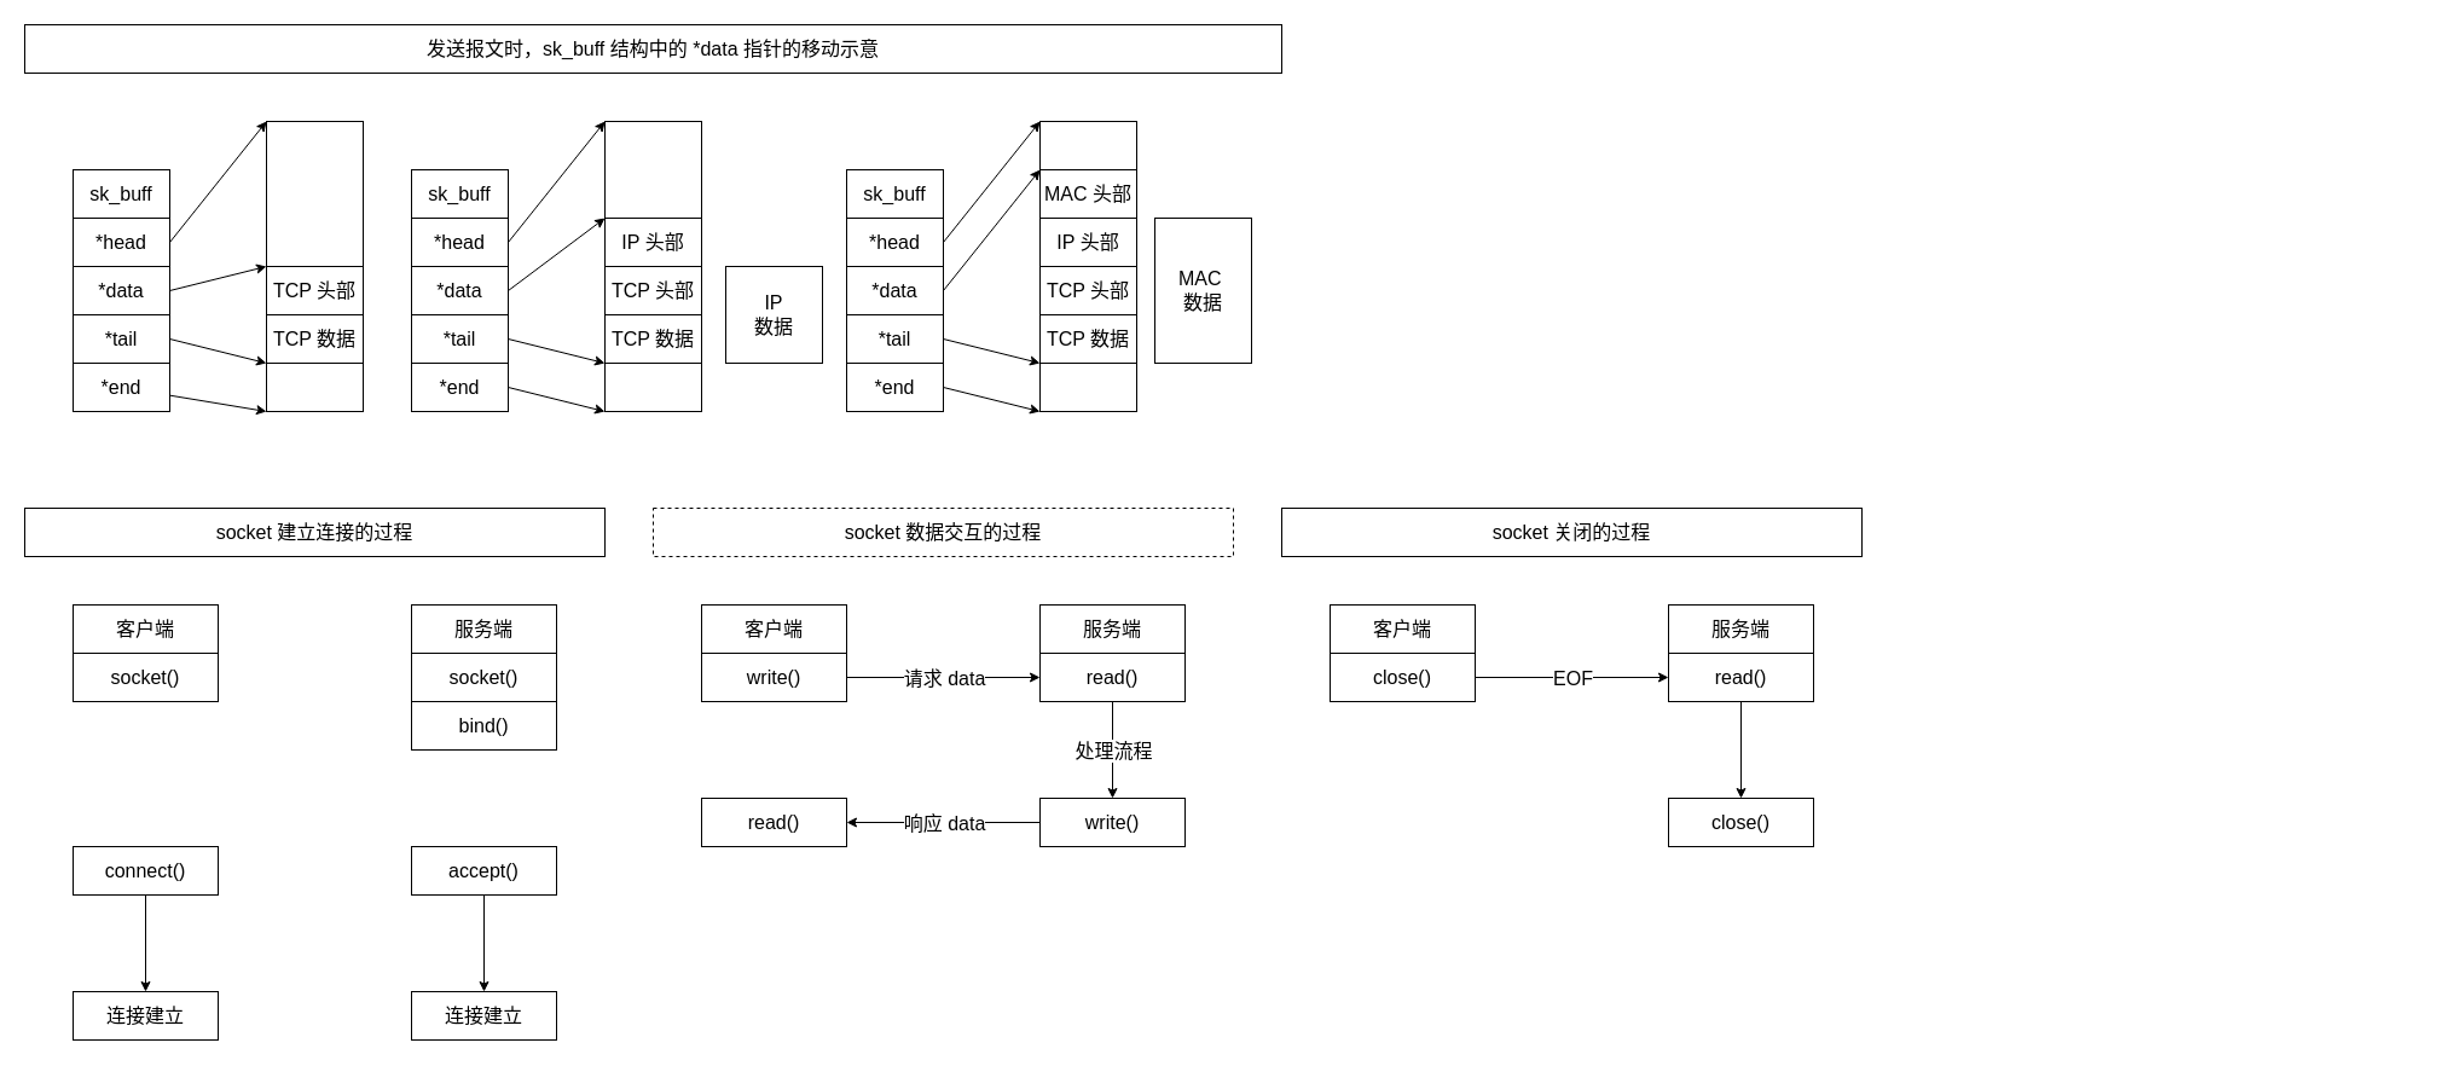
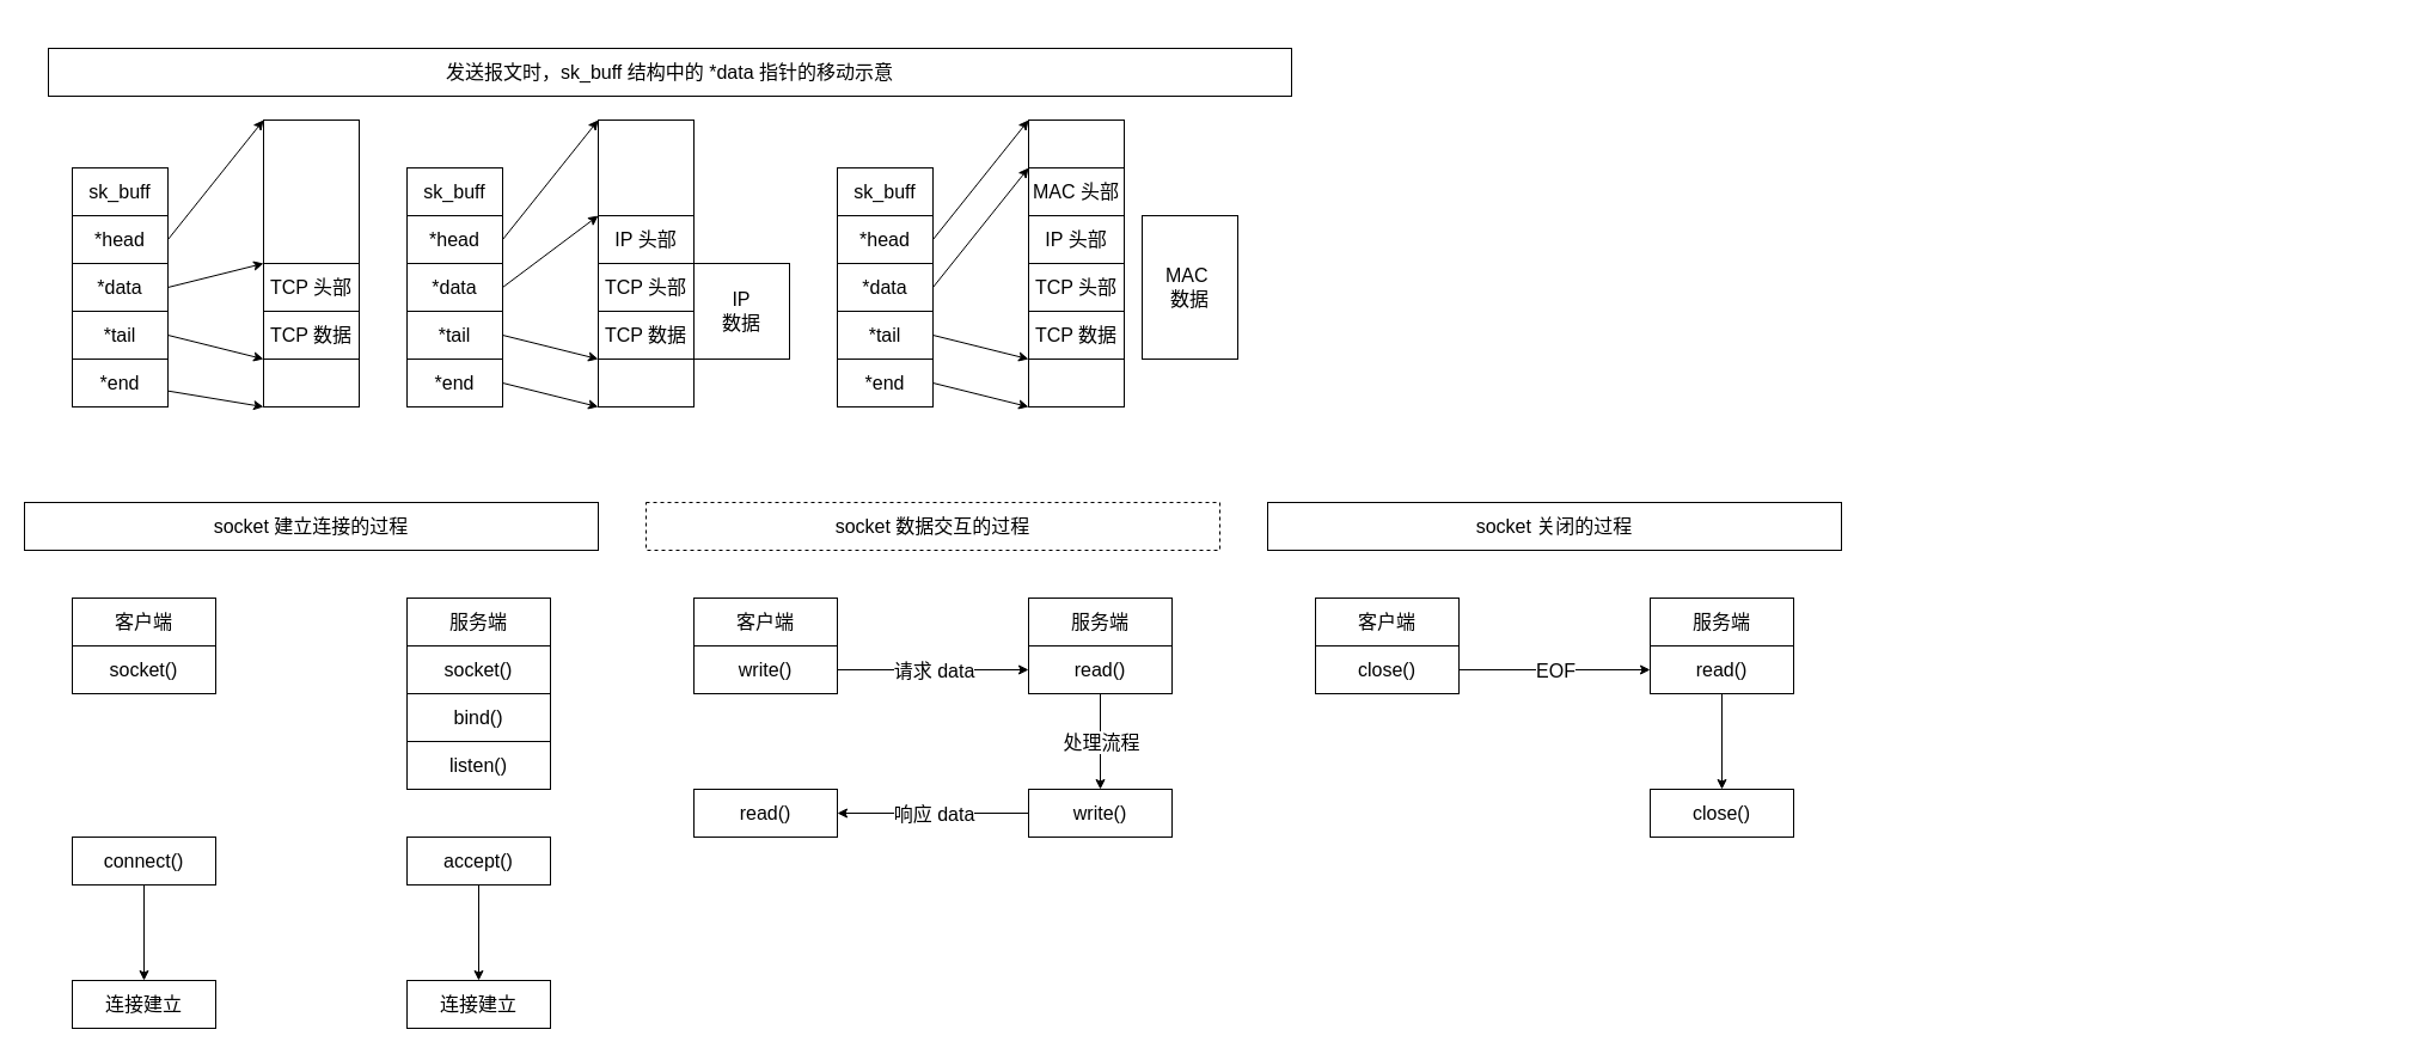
- <mxCell id="68" value="发送报文时，sk_buff 结构中的 *data 指针的移动示意" style="rounded=0;whiteSpace=wrap;html=1;fillColor=none;fontSize=16;" parent="1" vertex="1"><mxGeometry x="20" y="20" width="1040" height="40" as="geometry" /></mxCell>
+ <mxCell id="68" value="发送报文时，sk_buff 结构中的 *data 指针的移动示意" style="rounded=0;whiteSpace=wrap;html=1;fillColor=none;fontSize=16;" parent="1" vertex="1"><mxGeometry x="40" y="40" width="1040" height="40" as="geometry" /></mxCell>
- <mxCell id="38" value="IP&lt;br&gt;数据" style="rounded=0;whiteSpace=wrap;html=1;fillColor=none;fontSize=16;" parent="1" vertex="1"><mxGeometry x="600" y="220" width="80" height="80" as="geometry" /></mxCell>
+ <mxCell id="38" value="IP&lt;br&gt;数据" style="rounded=0;whiteSpace=wrap;html=1;fillColor=none;fontSize=16;" parent="1" vertex="1"><mxGeometry x="580" y="220" width="80" height="80" as="geometry" /></mxCell>
+ <mxCell id="8" value="listen()" style="rounded=0;whiteSpace=wrap;html=1;fontSize=16;strokeColor=default;fillColor=none;" parent="1" vertex="1"><mxGeometry x="340" y="620" width="120" height="40" as="geometry" /></mxCell>
